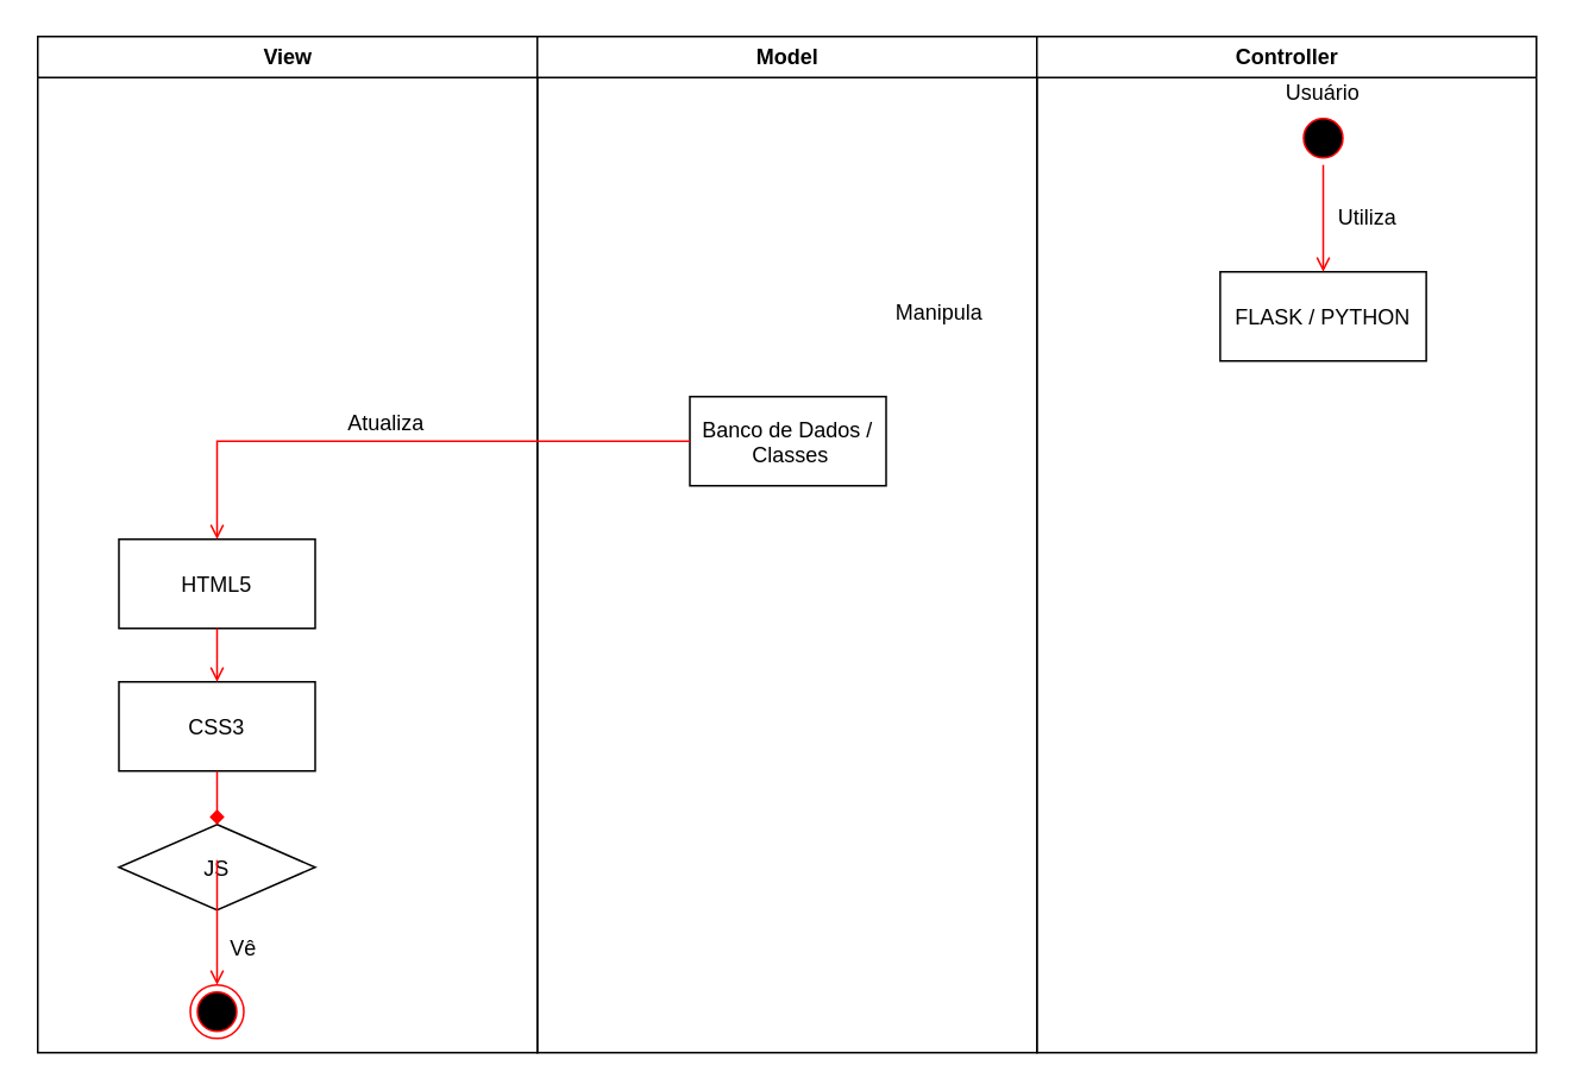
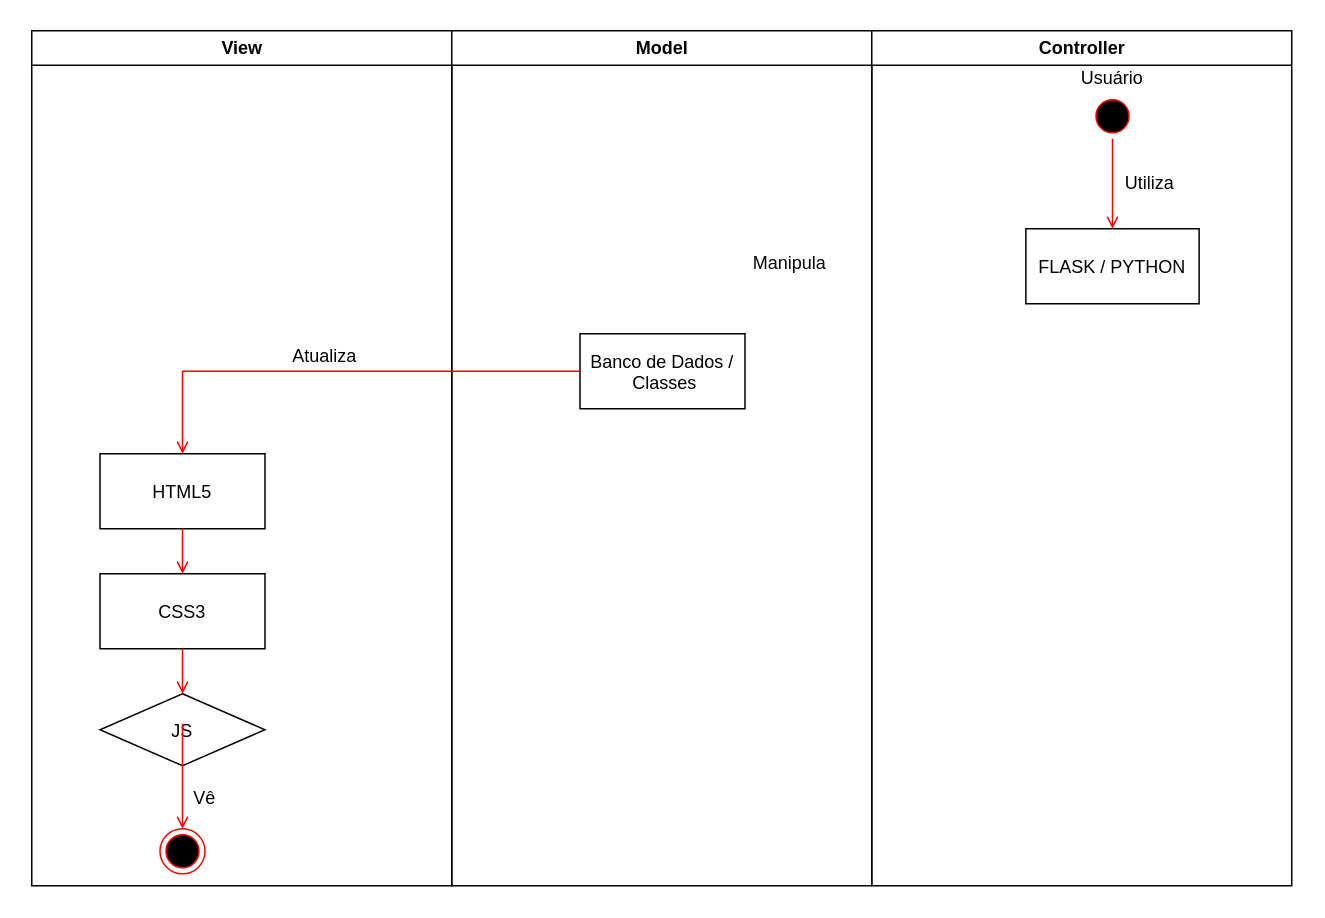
- <mxCell id="7" value="" style="endArrow=diamond;strokeColor=#FF0000;endFill=1;rounded=0;" parent="2" source="4" target="6" edge="1"><mxGeometry relative="1" as="geometry" /></mxCell>
+ <mxCell id="7" value="" style="endArrow=open;strokeColor=#FF0000;endFill=1;rounded=0" parent="2" source="4" target="6" edge="1"><mxGeometry relative="1" as="geometry" /></mxCell>
